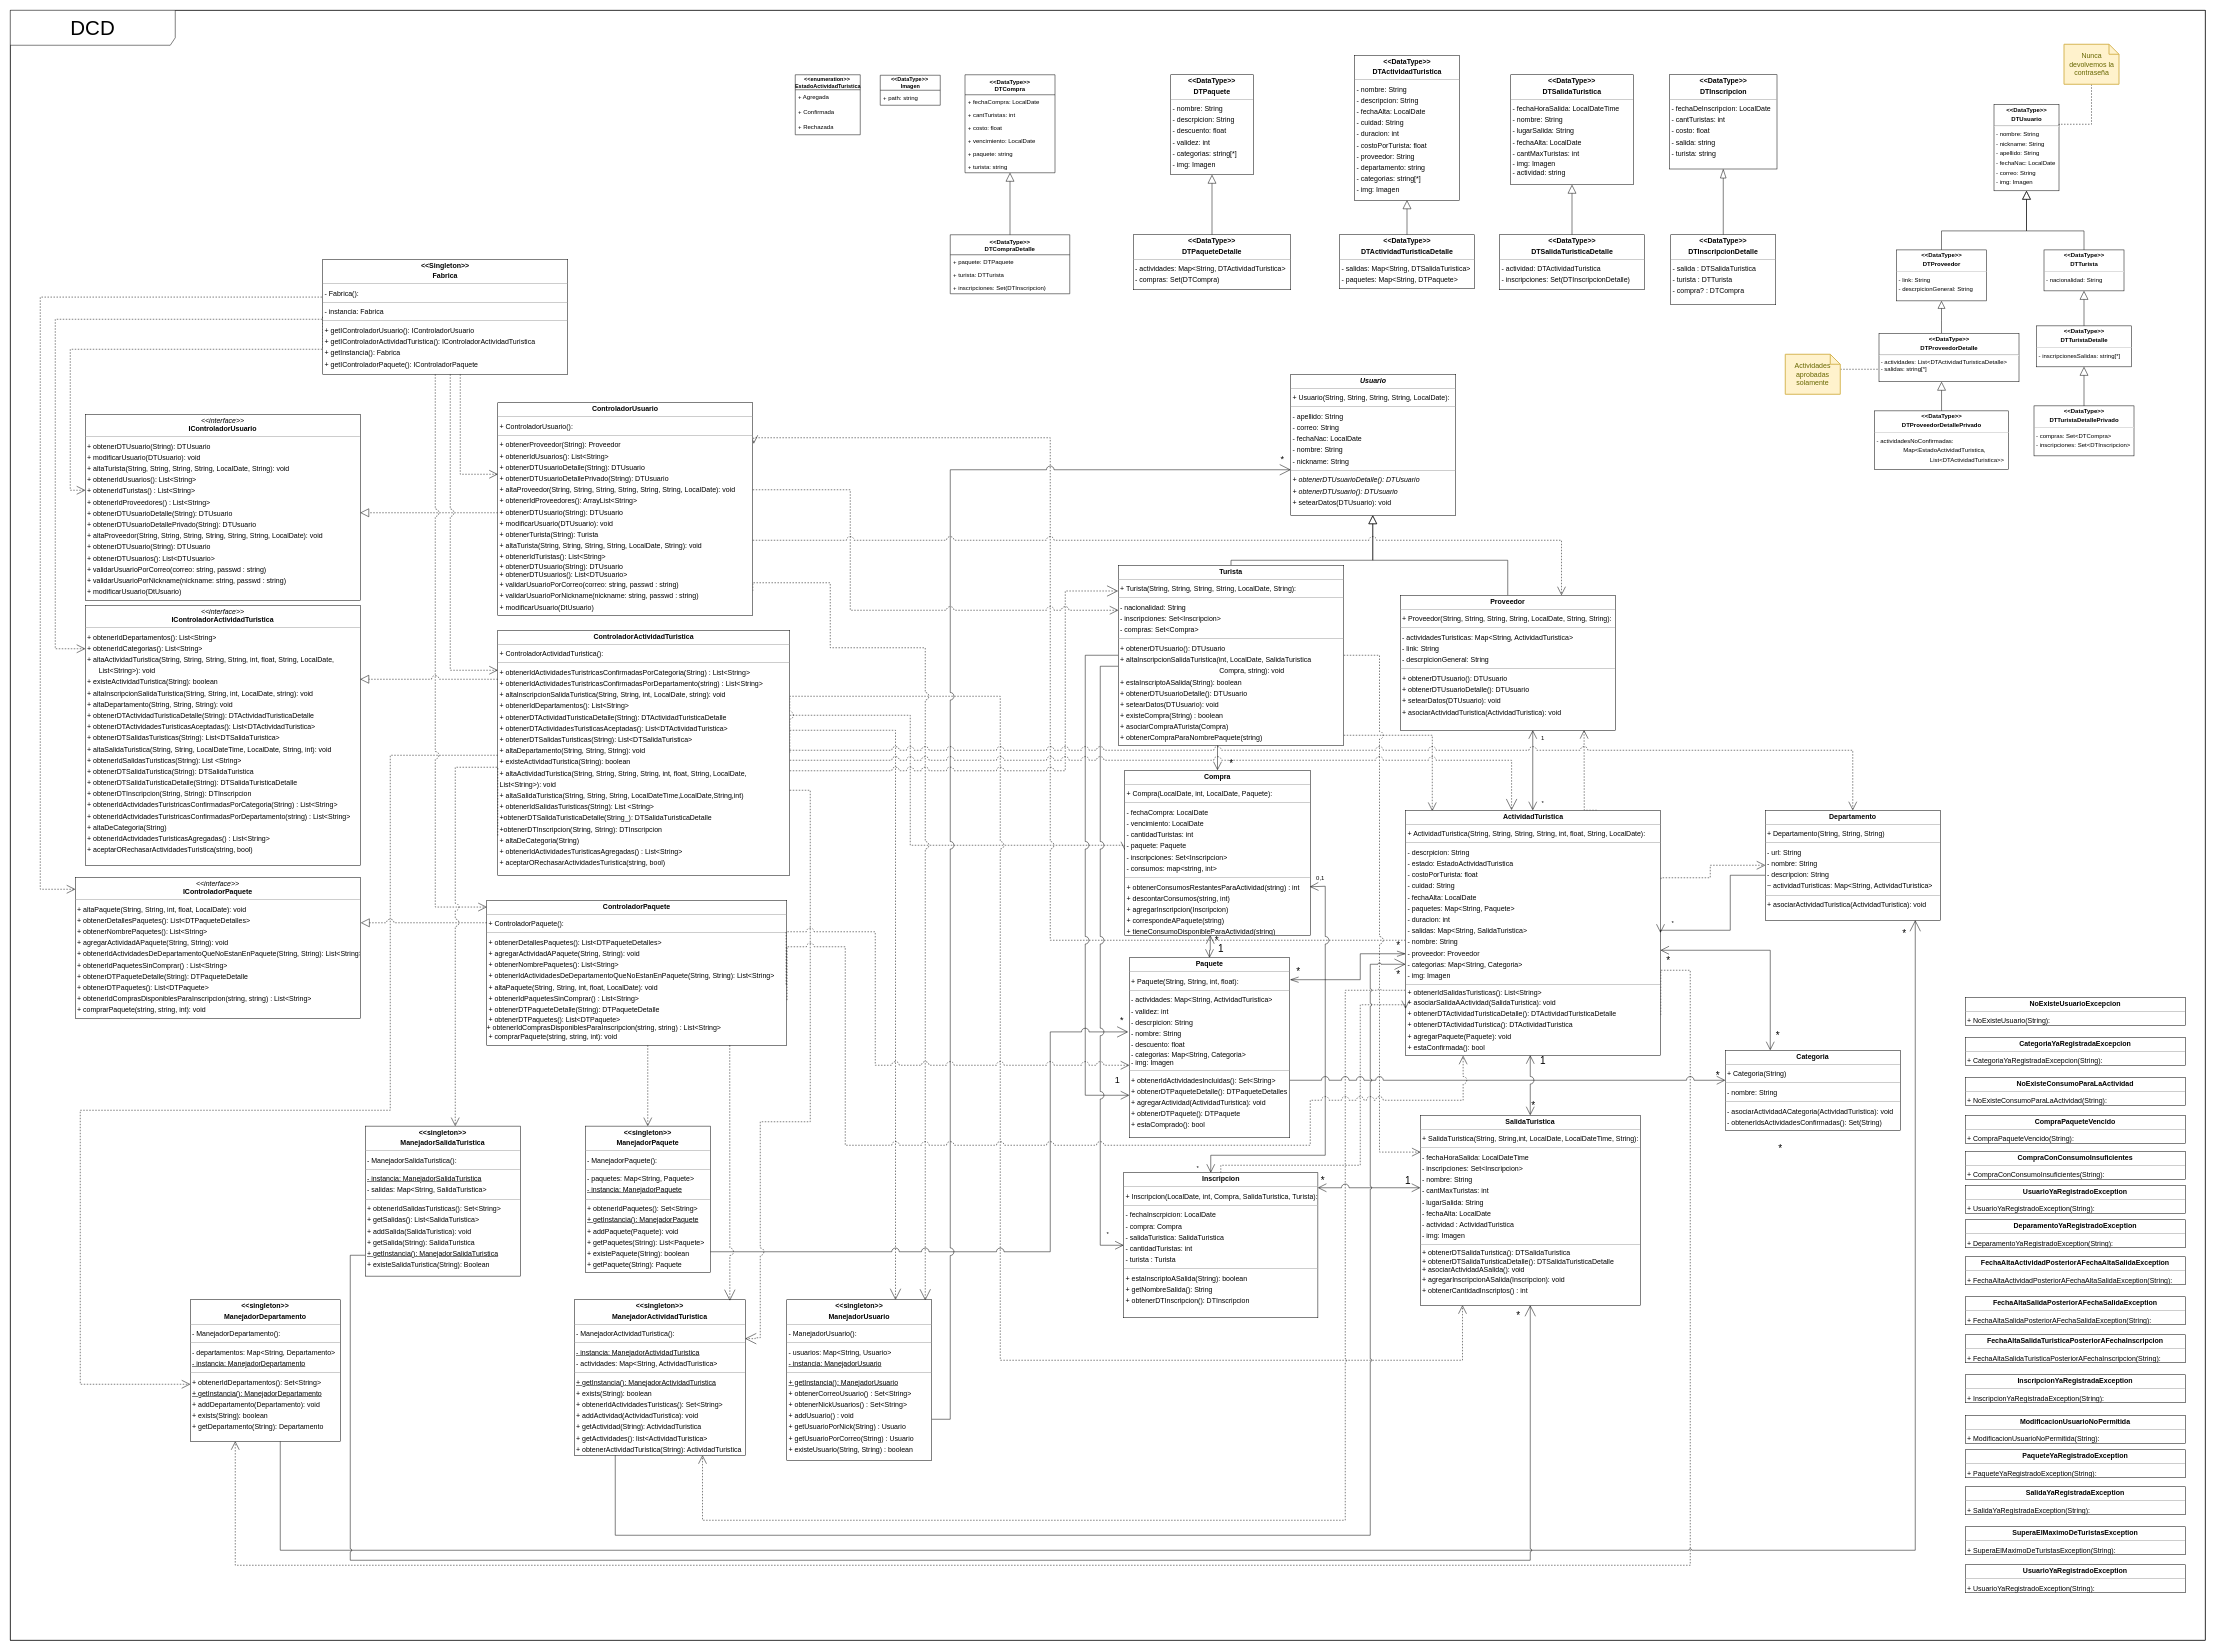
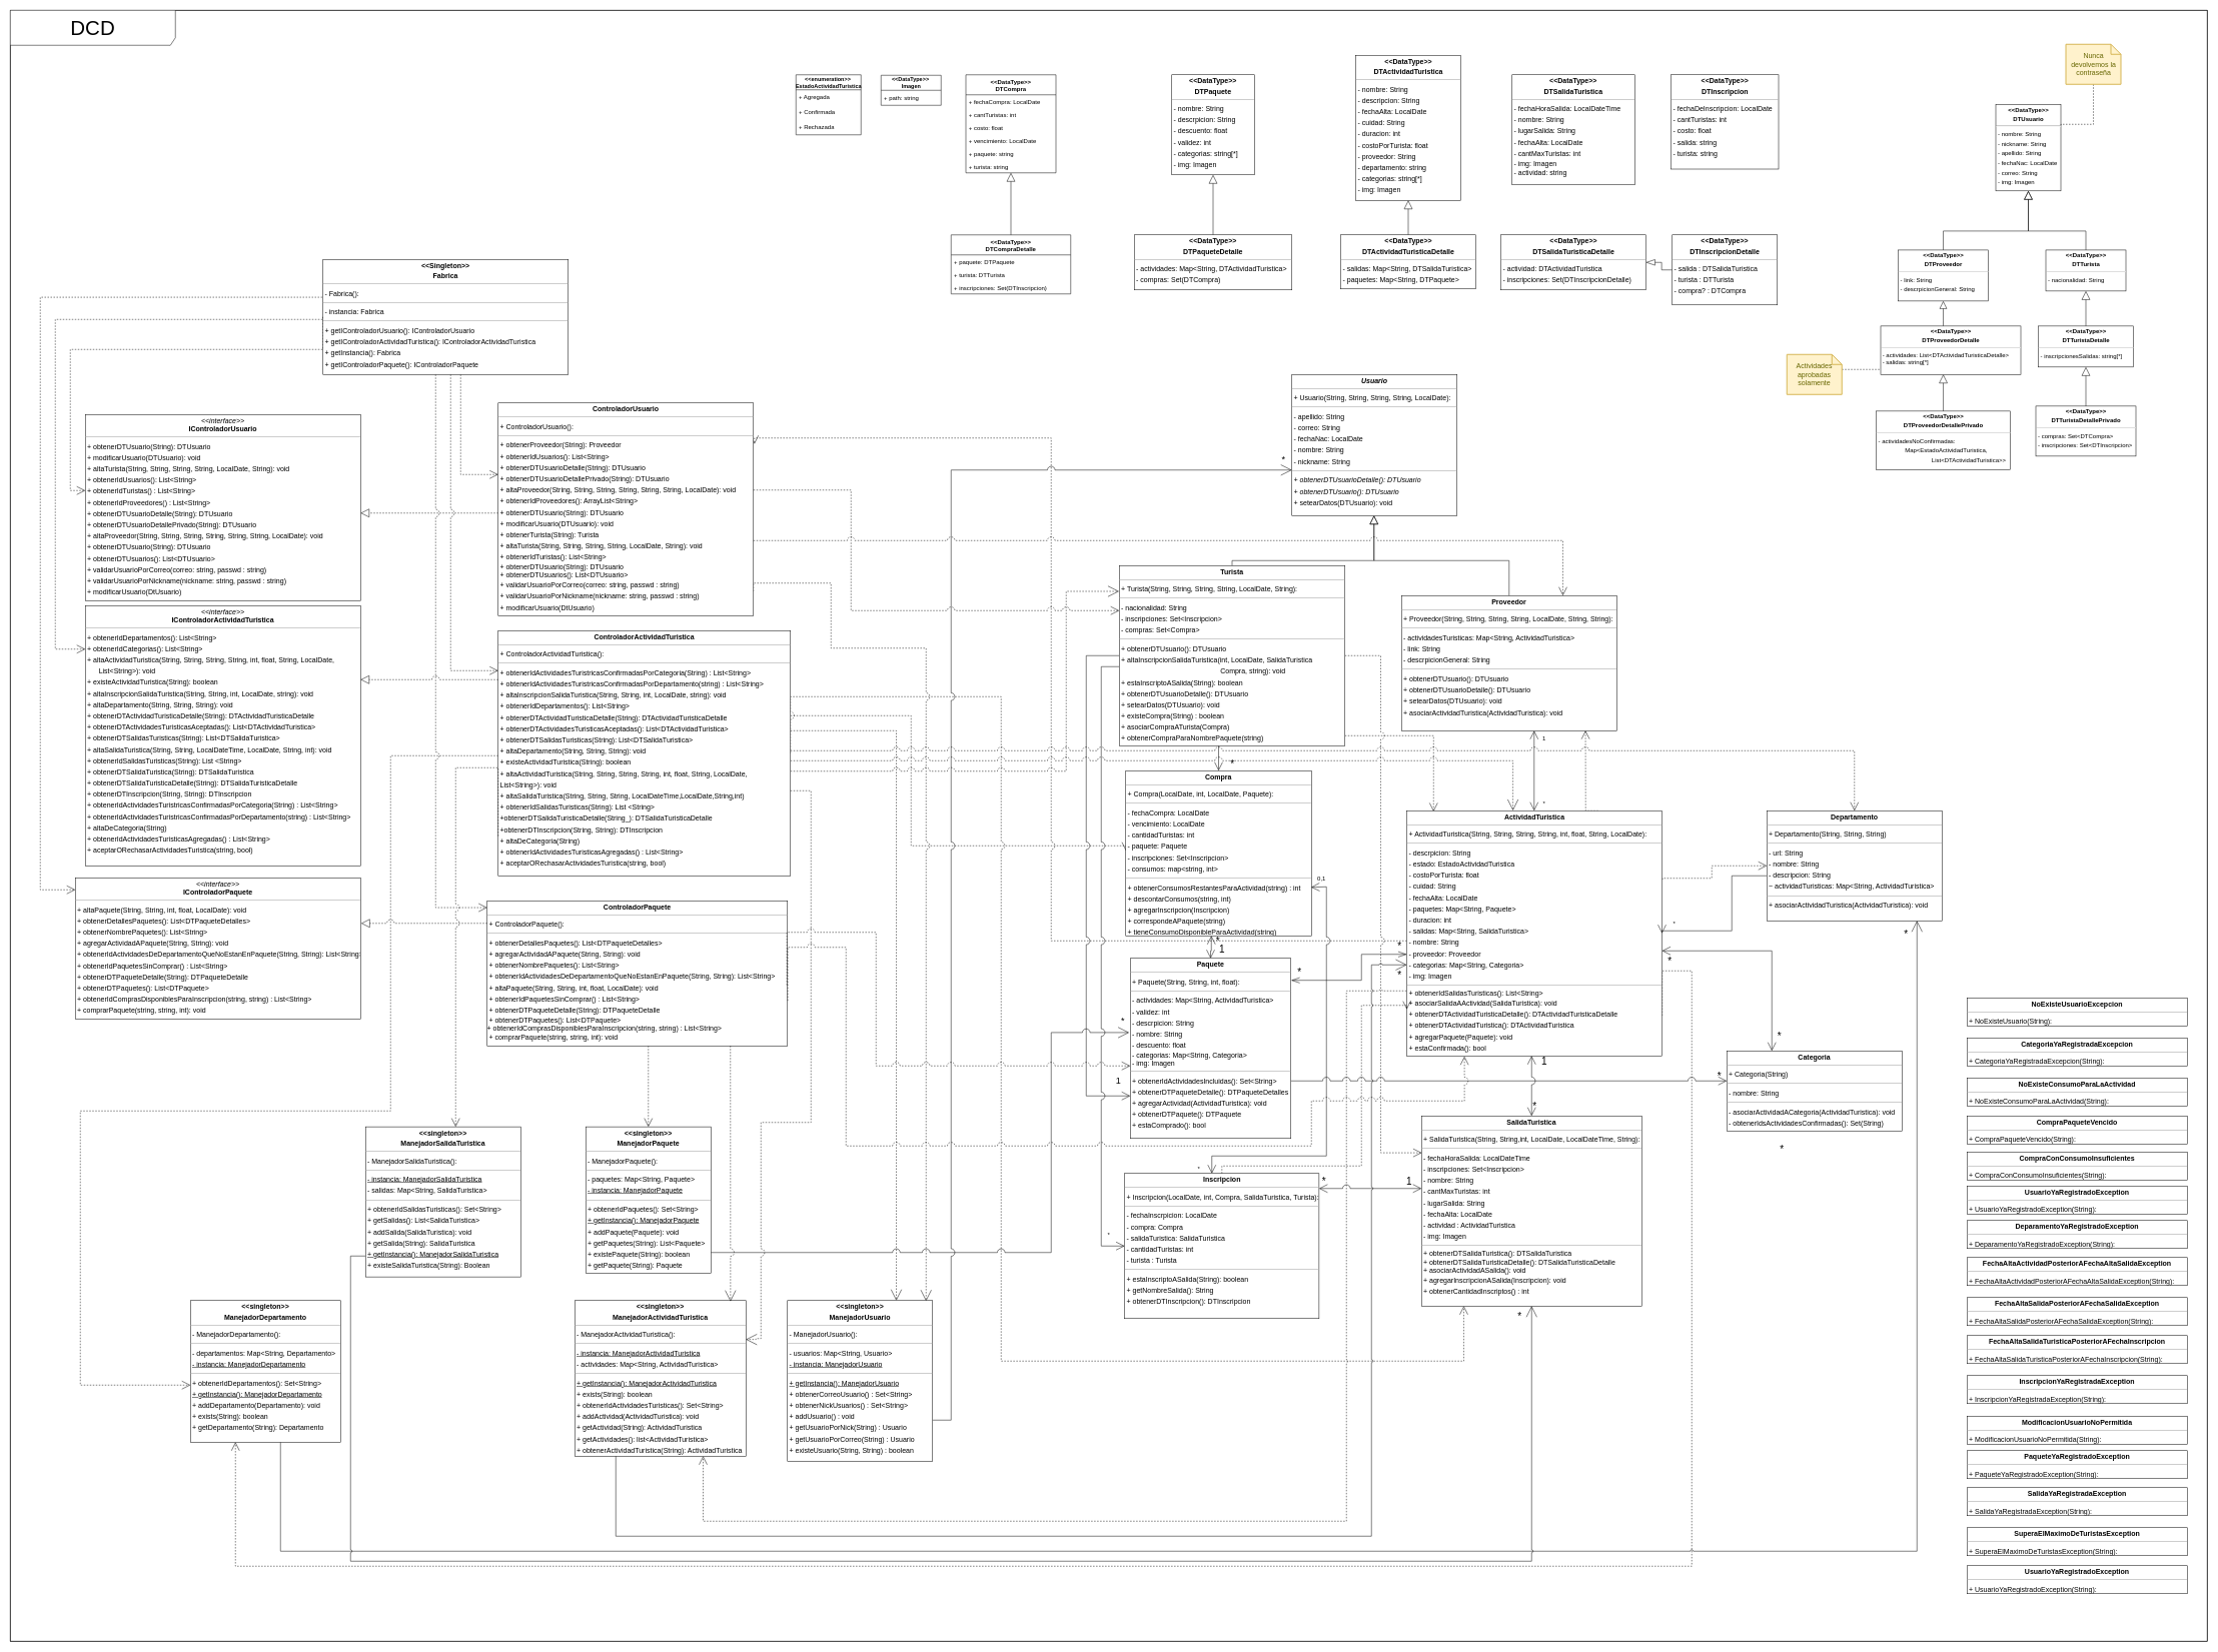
- <mxCell id="124" style="edgeStyle=orthogonalEdgeStyle;rounded=0;orthogonalLoop=1;jettySize=auto;html=1;endArrow=block;endFill=0;startSize=16;endSize=15;" parent="1" source="125" target="141" edge="1"><mxGeometry relative="1" as="geometry" /></mxCell>
- <mxCell id="139" style="edgeStyle=orthogonalEdgeStyle;rounded=0;orthogonalLoop=1;jettySize=auto;html=1;endArrow=blockThin;endFill=0;startSize=15;endSize=16;" parent="1" source="140" target="123" edge="1"><mxGeometry relative="1" as="geometry" /></mxCell>
+ <mxCell id="139" style="edgeStyle=orthogonalEdgeStyle;rounded=0;orthogonalLoop=1;jettySize=auto;html=1;endArrow=blockThin;endFill=0;startSize=15;endSize=16;" parent="1" source="140" target="125" edge="1"><mxGeometry relative="1" as="geometry" /></mxCell>
- <mxCell id="109" value="&lt;p style=&quot;margin: 4px 0px 0px; text-align: center; font-size: 12px;&quot;&gt;&lt;b style=&quot;font-size: 12px;&quot;&gt;&amp;lt;&amp;lt;DataType&amp;gt;&amp;gt;&lt;/b&gt;&lt;b style=&quot;font-size: 12px;&quot;&gt;&lt;br style=&quot;font-size: 12px;&quot;&gt;&lt;/b&gt;&lt;/p&gt;&lt;p style=&quot;margin: 4px 0px 0px; text-align: center; font-size: 12px;&quot;&gt;&lt;b style=&quot;font-size: 12px;&quot;&gt;DTProveedorDetalle&lt;/b&gt;&lt;/p&gt;&lt;hr style=&quot;font-size: 12px;&quot;&gt;&lt;p style=&quot;margin: 0px 0px 0px 4px; line-height: 1.6; font-size: 12px;&quot;&gt;&lt;/p&gt;&amp;nbsp;- actividades: List&amp;lt;DTActividadTuristicaDetalle&amp;gt;&lt;br&gt;&amp;nbsp;- salidas: string[*]" style="verticalAlign=top;align=left;overflow=fill;fontSize=12;fontFamily=Helvetica;html=1;rounded=0;shadow=0;comic=0;labelBackgroundColor=none;strokeWidth=1;" parent="1" vertex="1"><mxGeometry x="3757.5" y="666.25" width="280" height="96.75" as="geometry" /></mxCell>
+ <mxCell id="109" value="&lt;p style=&quot;margin: 4px 0px 0px; text-align: center; font-size: 12px;&quot;&gt;&lt;b style=&quot;font-size: 12px;&quot;&gt;&amp;lt;&amp;lt;DataType&amp;gt;&amp;gt;&lt;/b&gt;&lt;b style=&quot;font-size: 12px;&quot;&gt;&lt;br style=&quot;font-size: 12px;&quot;&gt;&lt;/b&gt;&lt;/p&gt;&lt;p style=&quot;margin: 4px 0px 0px; text-align: center; font-size: 12px;&quot;&gt;&lt;b style=&quot;font-size: 12px;&quot;&gt;DTProveedorDetalle&lt;/b&gt;&lt;/p&gt;&lt;hr style=&quot;font-size: 12px;&quot;&gt;&lt;p style=&quot;margin: 0px 0px 0px 4px; line-height: 1.6; font-size: 12px;&quot;&gt;&lt;/p&gt;&amp;nbsp;- actividades: List&amp;lt;DTActividadTuristicaDetalle&amp;gt;&lt;br&gt;&amp;nbsp;- salidas: string[*]" style="verticalAlign=top;align=left;overflow=fill;fontSize=12;fontFamily=Helvetica;html=1;rounded=0;shadow=0;comic=0;labelBackgroundColor=none;strokeWidth=1;" parent="1" vertex="1"><mxGeometry x="3757.5" y="651.25" width="280" height="96.75" as="geometry" /></mxCell>
